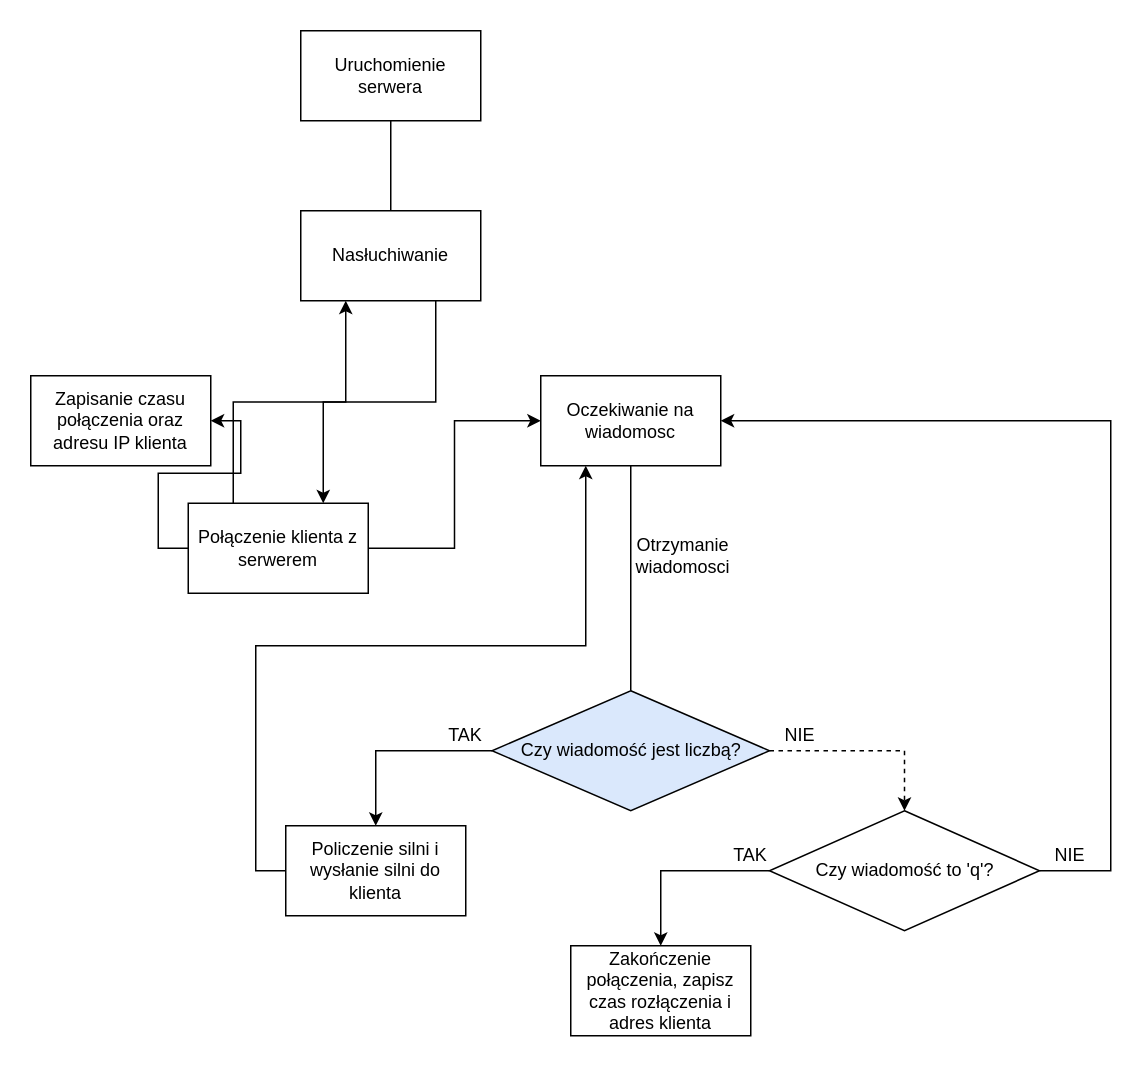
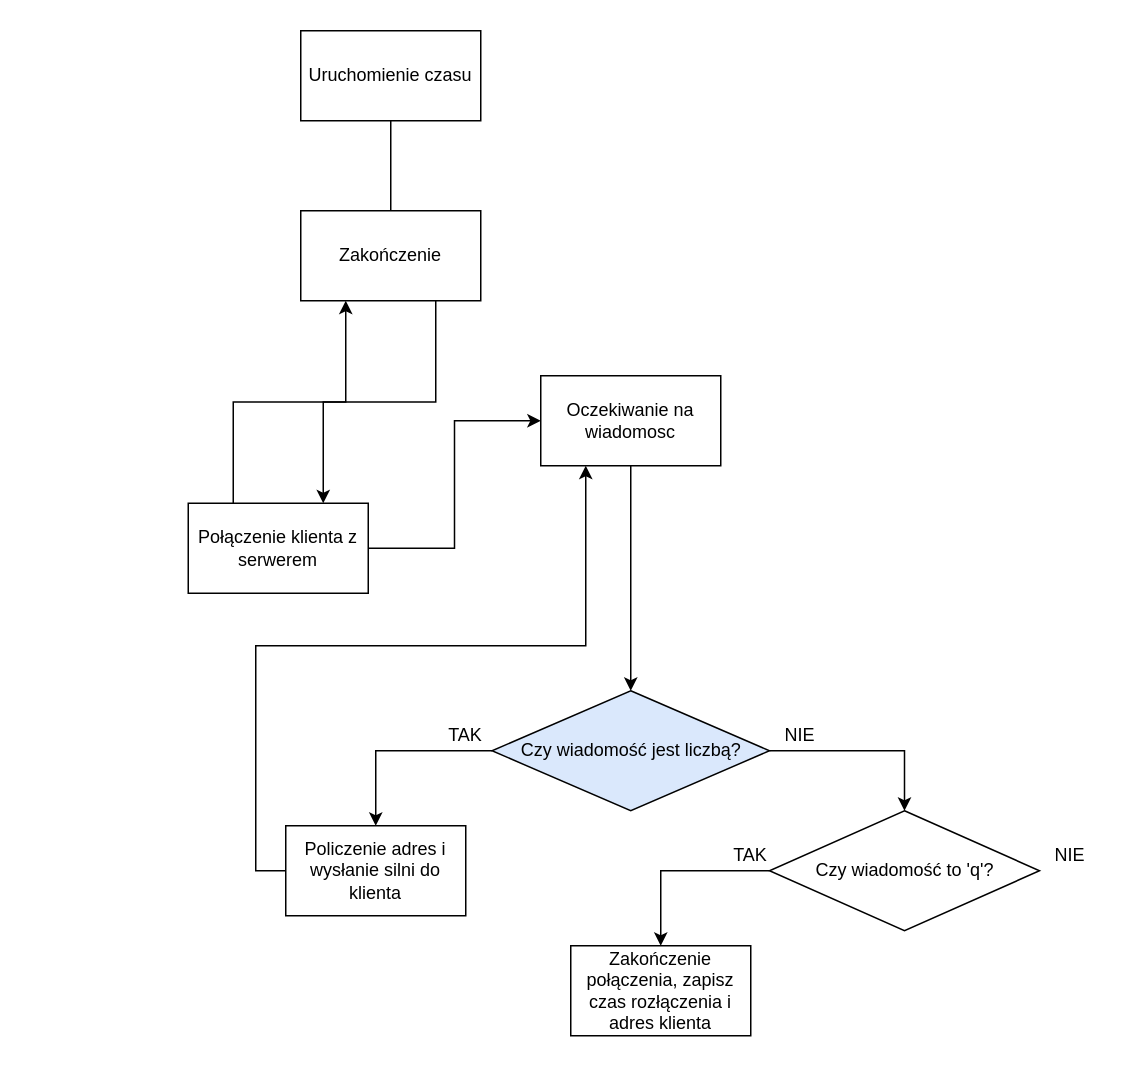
- <mxCell id="3" value="Uruchomienie serwera" style="rounded=0;whiteSpace=wrap;html=1;" vertex="1" parent="1"><mxGeometry x="200" y="20" width="120" height="60" as="geometry" /></mxCell>
+ <mxCell id="3" value="Uruchomienie czasu" style="rounded=0;whiteSpace=wrap;html=1;" vertex="1" parent="1"><mxGeometry x="200" y="20" width="120" height="60" as="geometry" /></mxCell>
- <mxCell id="9" value="Nasłuchiwanie" style="rounded=0;whiteSpace=wrap;html=1;" vertex="1" parent="1"><mxGeometry x="200" y="140" width="120" height="60" as="geometry" /></mxCell>
+ <mxCell id="9" value="Zakończenie" style="rounded=0;whiteSpace=wrap;html=1;" vertex="1" parent="1"><mxGeometry x="200" y="140" width="120" height="60" as="geometry" /></mxCell>
- <mxCell id="10" value="Zapisanie czasu połączenia oraz adresu IP klienta" style="rounded=0;whiteSpace=wrap;html=1;" vertex="1" parent="1"><mxGeometry x="20" y="250" width="120" height="60" as="geometry" /></mxCell>
- <mxCell id="4" style="edgeStyle=orthogonalEdgeStyle;rounded=0;orthogonalLoop=1;jettySize=auto;html=1;exitX=0;exitY=0.5;exitDx=0;exitDy=0;entryX=1;entryY=0.5;entryDx=0;entryDy=0;" edge="1" parent="1" source="7" target="10"><mxGeometry relative="1" as="geometry" /></mxCell>
- <mxCell id="18" style="edgeStyle=orthogonalEdgeStyle;rounded=0;orthogonalLoop=1;jettySize=auto;html=1;exitX=1;exitY=0.5;exitDx=0;exitDy=0;entryX=1;entryY=0.5;entryDx=0;entryDy=0;" edge="1" parent="1" source="19" target="12"><mxGeometry relative="1" as="geometry"><Array as="points"><mxPoint x="740" y="580" /><mxPoint x="740" y="280" /></Array></mxGeometry></mxCell>
- <mxCell id="13" value="Otrzymanie wiadomosci" style="text;html=1;strokeColor=none;fillColor=none;align=center;verticalAlign=middle;whiteSpace=wrap;rounded=0;" vertex="1" parent="1"><mxGeometry x="420" y="350" width="70" height="40" as="geometry" /></mxCell>
- <mxCell id="11" style="edgeStyle=orthogonalEdgeStyle;rounded=0;orthogonalLoop=1;jettySize=auto;html=1;exitX=0.5;exitY=1;exitDx=0;exitDy=0;entryX=0.5;entryY=0;entryDx=0;entryDy=0;endArrow=none;" edge="1" parent="1" source="12" target="16"><mxGeometry relative="1" as="geometry" /></mxCell>
+ <mxCell id="11" style="edgeStyle=orthogonalEdgeStyle;rounded=0;orthogonalLoop=1;jettySize=auto;html=1;exitX=0.5;exitY=1;exitDx=0;exitDy=0;entryX=0.5;entryY=0;entryDx=0;entryDy=0;" edge="1" parent="1" source="12" target="16"><mxGeometry relative="1" as="geometry" /></mxCell>
- <mxCell id="14" style="edgeStyle=orthogonalEdgeStyle;rounded=0;orthogonalLoop=1;jettySize=auto;html=1;exitX=1;exitY=0.5;exitDx=0;exitDy=0;entryX=0.5;entryY=0;entryDx=0;entryDy=0;dashed=1;" edge="1" parent="1" source="16" target="19"><mxGeometry relative="1" as="geometry" /></mxCell>
+ <mxCell id="14" style="edgeStyle=orthogonalEdgeStyle;rounded=0;orthogonalLoop=1;jettySize=auto;html=1;exitX=1;exitY=0.5;exitDx=0;exitDy=0;entryX=0.5;entryY=0;entryDx=0;entryDy=0;" edge="1" parent="1" source="16" target="19"><mxGeometry relative="1" as="geometry" /></mxCell>
- <mxCell id="25" value="Policzenie silni i wysłanie silni do klienta" style="rounded=0;whiteSpace=wrap;html=1;" vertex="1" parent="1"><mxGeometry x="190" y="550" width="120" height="60" as="geometry" /></mxCell>
+ <mxCell id="25" value="Policzenie adres i wysłanie silni do klienta" style="rounded=0;whiteSpace=wrap;html=1;" vertex="1" parent="1"><mxGeometry x="190" y="550" width="120" height="60" as="geometry" /></mxCell>
